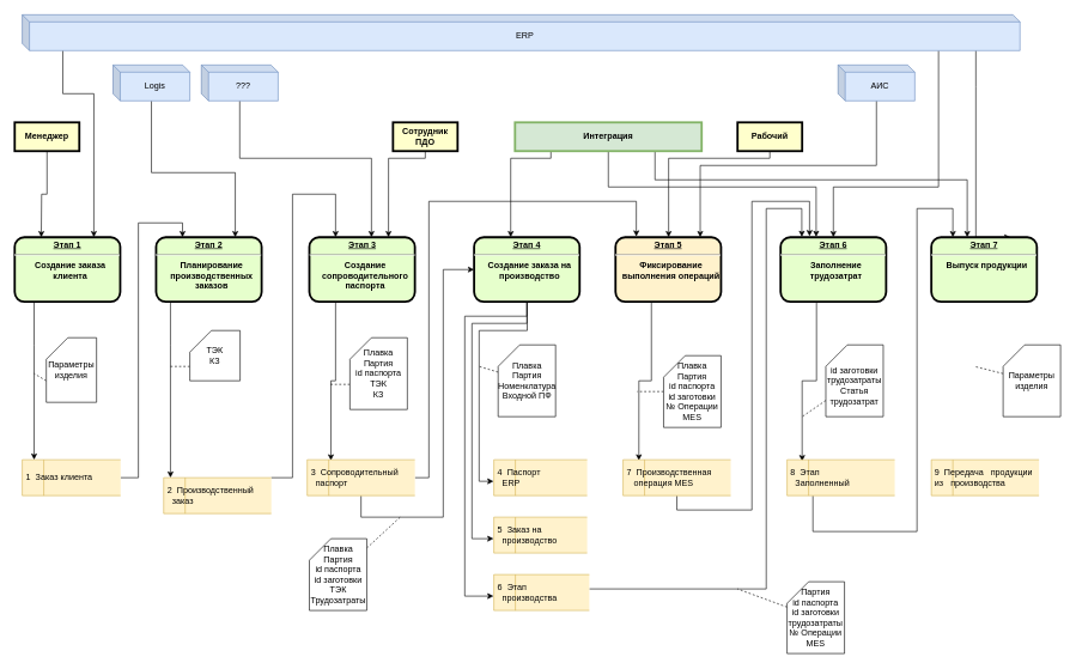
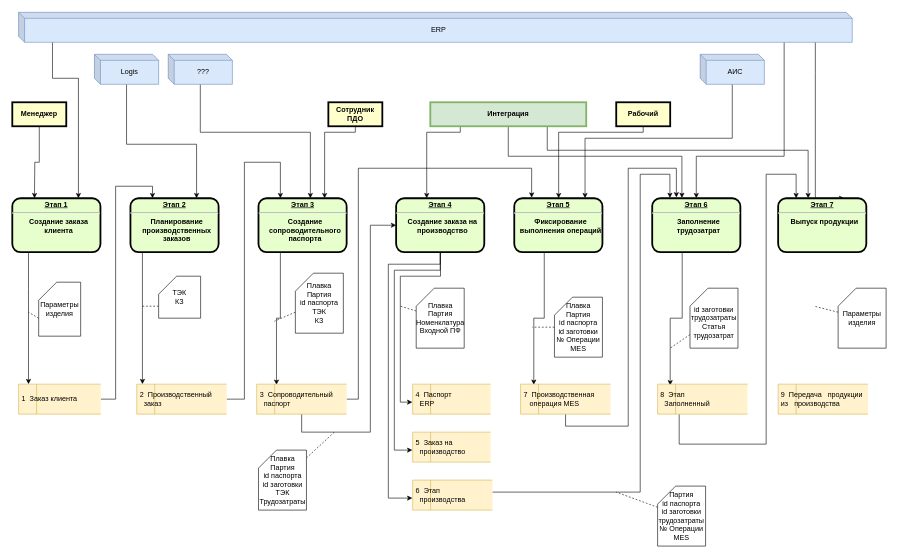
- <mxCell id="33" value="&lt;p style=&quot;margin: 0px; margin-top: 4px; text-align: center; text-decoration: underline;&quot;&gt;&lt;strong&gt;Этап 5&lt;/strong&gt;&lt;/p&gt;&lt;hr&gt;&lt;p style=&quot;margin: 0px; margin-left: 8px;&quot;&gt;Фиксирование выполнения операций&lt;/p&gt;" style="verticalAlign=middle;align=center;overflow=fill;fontSize=12;fontFamily=Helvetica;html=1;rounded=1;fontStyle=1;strokeWidth=3;fillColor=#fff2cc;whiteSpace=wrap;" vertex="1" parent="1"><mxGeometry x="857" y="330" width="147" height="90" as="geometry" /></mxCell>
+ <mxCell id="33" value="&lt;p style=&quot;margin: 0px; margin-top: 4px; text-align: center; text-decoration: underline;&quot;&gt;&lt;strong&gt;Этап 5&lt;/strong&gt;&lt;/p&gt;&lt;hr&gt;&lt;p style=&quot;margin: 0px; margin-left: 8px;&quot;&gt;Фиксирование выполнения операций&lt;/p&gt;" style="verticalAlign=middle;align=center;overflow=fill;fontSize=12;fontFamily=Helvetica;html=1;rounded=1;fontStyle=1;strokeWidth=3;fillColor=#E6FFCC;whiteSpace=wrap;" vertex="1" parent="1"><mxGeometry x="857" y="330" width="147" height="90" as="geometry" /></mxCell>
- <mxCell id="54" value="Плавка&lt;br&gt;Партия&lt;br&gt;id паспорта&lt;br&gt;ТЭК&lt;br&gt;КЗ" style="shape=card;whiteSpace=wrap;html=1;" vertex="1" parent="1"><mxGeometry x="487" y="470" width="80" height="100" as="geometry" /></mxCell>
+ <mxCell id="54" value="Плавка&lt;br&gt;Партия&lt;br&gt;id паспорта&lt;br&gt;ТЭК&lt;br&gt;КЗ" style="shape=card;whiteSpace=wrap;html=1;" vertex="1" parent="1"><mxGeometry x="492" y="455" width="80" height="100" as="geometry" /></mxCell>
- <mxCell id="40" value="2&lt;span style=&quot;white-space: pre;&quot;&gt; &lt;/span&gt;&amp;nbsp;Производственный &lt;span style=&quot;white-space: pre;&quot;&gt; &lt;/span&gt;&amp;nbsp;заказ" style="html=1;dashed=0;whitespace=wrap;shape=mxgraph.dfd.dataStoreID;align=left;spacingLeft=3;points=[[0,0],[0.5,0],[1,0],[0,0.5],[1,0.5],[0,1],[0.5,1],[1,1]];whiteSpace=wrap;fillColor=#fff2cc;strokeColor=#d6b656;" vertex="1" parent="1"><mxGeometry x="227.5" y="665" width="150" height="50" as="geometry" /></mxCell>
+ <mxCell id="40" value="2&lt;span style=&quot;white-space: pre;&quot;&gt; &lt;/span&gt;&amp;nbsp;Производственный &lt;span style=&quot;white-space: pre;&quot;&gt; &lt;/span&gt;&amp;nbsp;заказ" style="html=1;dashed=0;whitespace=wrap;shape=mxgraph.dfd.dataStoreID;align=left;spacingLeft=3;points=[[0,0],[0.5,0],[1,0],[0,0.5],[1,0.5],[0,1],[0.5,1],[1,1]];whiteSpace=wrap;fillColor=#fff2cc;strokeColor=#d6b656;" vertex="1" parent="1"><mxGeometry x="227.5" y="640" width="150" height="50" as="geometry" /></mxCell>
